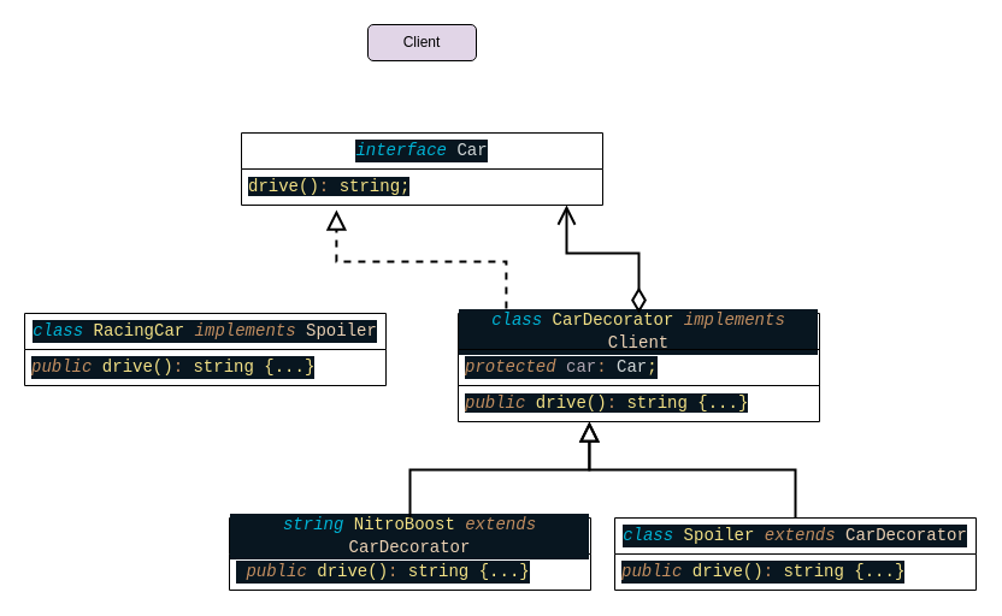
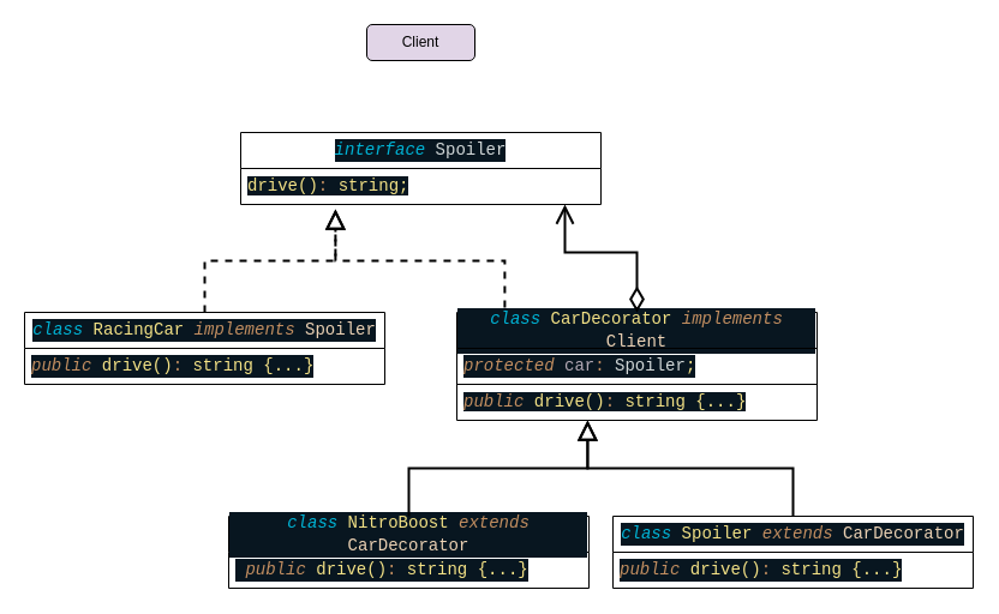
- <mxCell id="3" value="&lt;div style=&quot;color: rgb(246, 250, 253); background-color: rgb(8, 22, 32); font-family: Consolas, Consolas, &amp;quot;Courier New&amp;quot;, monospace; font-size: 14px; line-height: 19px;&quot;&gt;&lt;span style=&quot;color: #00b4d6;font-style: italic;&quot;&gt;interface&lt;/span&gt; &lt;span style=&quot;color: #d2d8d8;&quot;&gt;Car&lt;/span&gt;&lt;/div&gt;" style="swimlane;fontStyle=0;childLayout=stackLayout;horizontal=1;startSize=30;horizontalStack=0;resizeParent=1;resizeParentMax=0;resizeLast=0;collapsible=1;marginBottom=0;whiteSpace=wrap;html=1;" parent="1" vertex="1"><mxGeometry x="200" y="110" width="300" height="60" as="geometry" /></mxCell>
+ <mxCell id="3" value="&lt;div style=&quot;color: rgb(246, 250, 253); background-color: rgb(8, 22, 32); font-family: Consolas, Consolas, &amp;quot;Courier New&amp;quot;, monospace; font-size: 14px; line-height: 19px;&quot;&gt;&lt;span style=&quot;color: #00b4d6;font-style: italic;&quot;&gt;interface&lt;/span&gt; &lt;span style=&quot;color: #d2d8d8;&quot;&gt;Spoiler&lt;/span&gt;&lt;/div&gt;" style="swimlane;fontStyle=0;childLayout=stackLayout;horizontal=1;startSize=30;horizontalStack=0;resizeParent=1;resizeParentMax=0;resizeLast=0;collapsible=1;marginBottom=0;whiteSpace=wrap;html=1;" parent="1" vertex="1"><mxGeometry x="200" y="110" width="300" height="60" as="geometry" /></mxCell>
+ <mxCell id="14" value="" style="edgeStyle=elbowEdgeStyle;elbow=vertical;endArrow=block;html=1;curved=0;rounded=0;endSize=12;startSize=8;exitX=0.5;exitY=0;exitDx=0;exitDy=0;entryX=0.263;entryY=1.133;entryDx=0;entryDy=0;entryPerimeter=0;strokeWidth=2;endFill=0;dashed=1;" parent="1" source="5" target="4" edge="1"><mxGeometry width="50" height="50" relative="1" as="geometry"><mxPoint x="150" y="250" as="sourcePoint" /><mxPoint x="200" y="200" as="targetPoint" /></mxGeometry></mxCell>
- <mxCell id="8" value="&lt;div style=&quot;color: rgb(246, 250, 253); background-color: rgb(8, 22, 32); font-family: Consolas, Consolas, &amp;quot;Courier New&amp;quot;, monospace; font-size: 14px; line-height: 19px;&quot;&gt;&lt;span style=&quot;color: #c28e60;font-style: italic;&quot;&gt;protected&lt;/span&gt; &lt;span style=&quot;color: #b2a8b4;&quot;&gt;car&lt;/span&gt;&lt;span style=&quot;color: #c28e60;&quot;&gt;:&lt;/span&gt; &lt;span style=&quot;color: #d2d8d8;&quot;&gt;Car&lt;/span&gt;&lt;span style=&quot;color: #f4e286;&quot;&gt;;&lt;/span&gt;&lt;/div&gt;" style="text;strokeColor=default;fillColor=none;align=left;verticalAlign=middle;spacingLeft=4;spacingRight=4;overflow=hidden;points=[[0,0.5],[1,0.5]];portConstraint=eastwest;rotatable=0;whiteSpace=wrap;html=1;" parent="7" vertex="1"><mxGeometry y="30" width="300" height="30" as="geometry" /></mxCell>
+ <mxCell id="8" value="&lt;div style=&quot;color: rgb(246, 250, 253); background-color: rgb(8, 22, 32); font-family: Consolas, Consolas, &amp;quot;Courier New&amp;quot;, monospace; font-size: 14px; line-height: 19px;&quot;&gt;&lt;span style=&quot;color: #c28e60;font-style: italic;&quot;&gt;protected&lt;/span&gt; &lt;span style=&quot;color: #b2a8b4;&quot;&gt;car&lt;/span&gt;&lt;span style=&quot;color: #c28e60;&quot;&gt;:&lt;/span&gt; &lt;span style=&quot;color: #d2d8d8;&quot;&gt;Spoiler&lt;/span&gt;&lt;span style=&quot;color: #f4e286;&quot;&gt;;&lt;/span&gt;&lt;/div&gt;" style="text;strokeColor=default;fillColor=none;align=left;verticalAlign=middle;spacingLeft=4;spacingRight=4;overflow=hidden;points=[[0,0.5],[1,0.5]];portConstraint=eastwest;rotatable=0;whiteSpace=wrap;html=1;" parent="7" vertex="1"><mxGeometry y="30" width="300" height="30" as="geometry" /></mxCell>
- <mxCell id="10" value="&lt;div style=&quot;color: rgb(246, 250, 253); background-color: rgb(8, 22, 32); font-family: Consolas, Consolas, &amp;quot;Courier New&amp;quot;, monospace; font-size: 14px; line-height: 19px;&quot;&gt;&lt;div style=&quot;line-height: 19px;&quot;&gt;&lt;span style=&quot;color: #00b4d6;font-style: italic;&quot;&gt;string&lt;/span&gt; &lt;span style=&quot;color: #f4e286;&quot;&gt;NitroBoost&lt;/span&gt; &lt;span style=&quot;color: #c28e60;font-style: italic;&quot;&gt;extends&lt;/span&gt; &lt;span style=&quot;color: #ecd2b4;&quot;&gt;CarDecorator&lt;/span&gt; &lt;/div&gt;&lt;/div&gt;" style="swimlane;fontStyle=0;childLayout=stackLayout;horizontal=1;startSize=30;horizontalStack=0;resizeParent=1;resizeParentMax=0;resizeLast=0;collapsible=1;marginBottom=0;whiteSpace=wrap;html=1;" parent="1" vertex="1"><mxGeometry x="190" y="430" width="300" height="60" as="geometry" /></mxCell>
+ <mxCell id="10" value="&lt;div style=&quot;color: rgb(246, 250, 253); background-color: rgb(8, 22, 32); font-family: Consolas, Consolas, &amp;quot;Courier New&amp;quot;, monospace; font-size: 14px; line-height: 19px;&quot;&gt;&lt;div style=&quot;line-height: 19px;&quot;&gt;&lt;span style=&quot;color: #00b4d6;font-style: italic;&quot;&gt;class&lt;/span&gt; &lt;span style=&quot;color: #f4e286;&quot;&gt;NitroBoost&lt;/span&gt; &lt;span style=&quot;color: #c28e60;font-style: italic;&quot;&gt;extends&lt;/span&gt; &lt;span style=&quot;color: #ecd2b4;&quot;&gt;CarDecorator&lt;/span&gt; &lt;/div&gt;&lt;/div&gt;" style="swimlane;fontStyle=0;childLayout=stackLayout;horizontal=1;startSize=30;horizontalStack=0;resizeParent=1;resizeParentMax=0;resizeLast=0;collapsible=1;marginBottom=0;whiteSpace=wrap;html=1;" parent="1" vertex="1"><mxGeometry x="190" y="430" width="300" height="60" as="geometry" /></mxCell>
